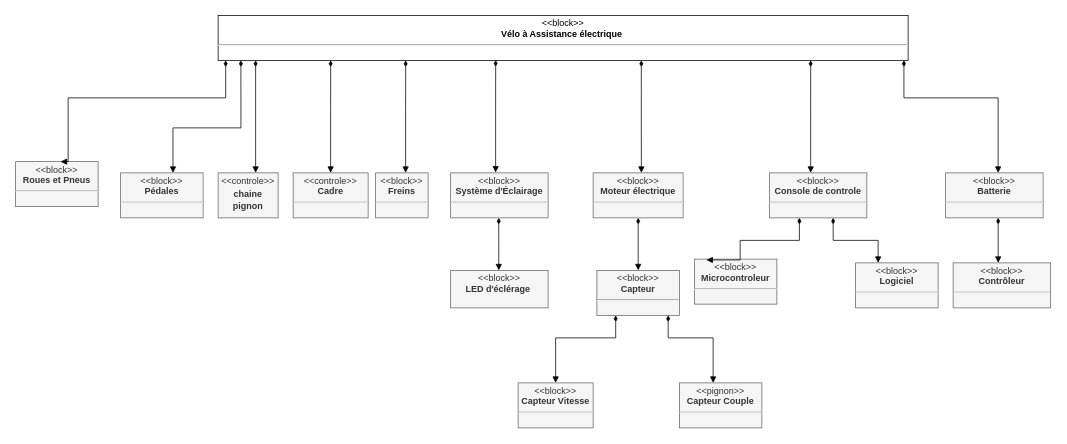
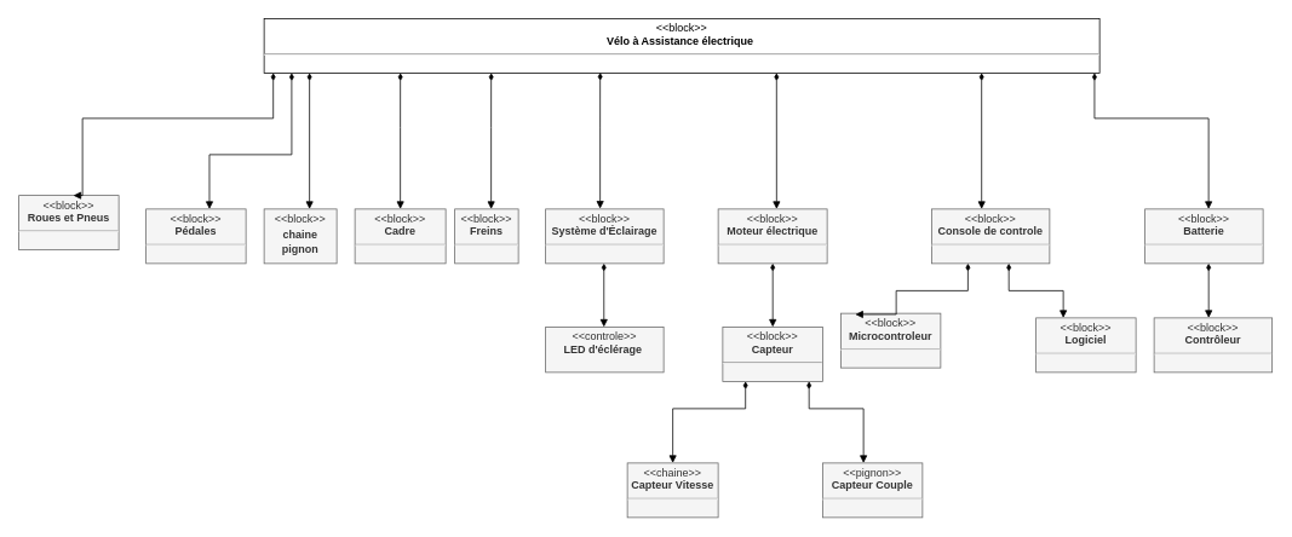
- <mxCell id="30" value="&lt;p style=&quot;margin:0px;margin-top:4px;text-align:center;&quot;&gt;&amp;lt;&amp;lt;controle&amp;gt;&amp;gt;&lt;br&gt;&lt;/p&gt;&lt;p style=&quot;margin:0px;margin-top:4px;text-align:center;&quot;&gt;&lt;b&gt;chaine pignon&lt;/b&gt;&lt;/p&gt;&lt;div style=&quot;text-align: center;&quot;&gt;&lt;br&gt;&lt;/div&gt;&lt;hr&gt;&lt;p style=&quot;font-size:10px;margin:0px;text-align:center;&quot;&gt;&lt;/p&gt;" style="shape=rect;html=1;overflow=fill;verticalAlign=top;align=left;whiteSpace=wrap;fillColor=#f5f5f5;fontColor=#333333;strokeColor=#666666;" parent="1" vertex="1"><mxGeometry x="290" y="230" width="80" height="60" as="geometry" /></mxCell>
+ <mxCell id="30" value="&lt;p style=&quot;margin:0px;margin-top:4px;text-align:center;&quot;&gt;&amp;lt;&amp;lt;block&amp;gt;&amp;gt;&lt;br&gt;&lt;/p&gt;&lt;p style=&quot;margin:0px;margin-top:4px;text-align:center;&quot;&gt;&lt;b&gt;chaine pignon&lt;/b&gt;&lt;/p&gt;&lt;div style=&quot;text-align: center;&quot;&gt;&lt;br&gt;&lt;/div&gt;&lt;hr&gt;&lt;p style=&quot;font-size:10px;margin:0px;text-align:center;&quot;&gt;&lt;/p&gt;" style="shape=rect;html=1;overflow=fill;verticalAlign=top;align=left;whiteSpace=wrap;fillColor=#f5f5f5;fontColor=#333333;strokeColor=#666666;" parent="1" vertex="1"><mxGeometry x="290" y="230" width="80" height="60" as="geometry" /></mxCell>
- <mxCell id="4" value="&lt;p style=&quot;margin:0px;margin-top:4px;text-align:center;&quot;&gt;&amp;lt;&amp;lt;controle&amp;gt;&amp;gt;&lt;br&gt;&lt;b&gt;Cadre&lt;/b&gt;&lt;br&gt;&lt;/p&gt;&lt;hr&gt;&lt;p style=&quot;font-size:10px;margin:0px;text-align:center;&quot;&gt;&lt;/p&gt;" style="shape=rect;html=1;overflow=fill;verticalAlign=top;align=left;whiteSpace=wrap;fillColor=#f5f5f5;fontColor=#333333;strokeColor=#666666;" parent="1" vertex="1"><mxGeometry x="390" y="230" width="100" height="60" as="geometry" /></mxCell>
+ <mxCell id="4" value="&lt;p style=&quot;margin:0px;margin-top:4px;text-align:center;&quot;&gt;&amp;lt;&amp;lt;block&amp;gt;&amp;gt;&lt;br&gt;&lt;b&gt;Cadre&lt;/b&gt;&lt;br&gt;&lt;/p&gt;&lt;hr&gt;&lt;p style=&quot;font-size:10px;margin:0px;text-align:center;&quot;&gt;&lt;/p&gt;" style="shape=rect;html=1;overflow=fill;verticalAlign=top;align=left;whiteSpace=wrap;fillColor=#f5f5f5;fontColor=#333333;strokeColor=#666666;" parent="1" vertex="1"><mxGeometry x="390" y="230" width="100" height="60" as="geometry" /></mxCell>
- <mxCell id="33" value="&lt;p style=&quot;margin:0px;margin-top:4px;text-align:center;&quot;&gt;&amp;lt;&amp;lt;block&amp;gt;&amp;gt;&lt;br&gt;&lt;b&gt;LED d'éclérage&amp;nbsp;&lt;/b&gt;&lt;/p&gt;&lt;p style=&quot;font-size:10px;margin:0px;text-align:center;&quot;&gt;&lt;/p&gt;" style="shape=rect;html=1;overflow=fill;verticalAlign=top;align=left;whiteSpace=wrap;fillColor=#f5f5f5;fontColor=#333333;strokeColor=#666666;" parent="1" vertex="1"><mxGeometry x="600" y="360" width="130" height="50" as="geometry" /></mxCell>
+ <mxCell id="33" value="&lt;p style=&quot;margin:0px;margin-top:4px;text-align:center;&quot;&gt;&amp;lt;&amp;lt;controle&amp;gt;&amp;gt;&lt;br&gt;&lt;b&gt;LED d'éclérage&amp;nbsp;&lt;/b&gt;&lt;/p&gt;&lt;p style=&quot;font-size:10px;margin:0px;text-align:center;&quot;&gt;&lt;/p&gt;" style="shape=rect;html=1;overflow=fill;verticalAlign=top;align=left;whiteSpace=wrap;fillColor=#f5f5f5;fontColor=#333333;strokeColor=#666666;" parent="1" vertex="1"><mxGeometry x="600" y="360" width="130" height="50" as="geometry" /></mxCell>
- <mxCell id="14" value="&lt;p style=&quot;margin:0px;margin-top:4px;text-align:center;&quot;&gt;&amp;lt;&amp;lt;block&amp;gt;&amp;gt;&lt;br&gt;&lt;b&gt;Capteur Vitesse&lt;/b&gt;&lt;/p&gt;&lt;hr&gt;&lt;p style=&quot;font-size:10px;margin:0px;text-align:center;&quot;&gt;&lt;/p&gt;" style="shape=rect;html=1;overflow=fill;verticalAlign=top;align=left;whiteSpace=wrap;fillColor=#f5f5f5;fontColor=#333333;strokeColor=#666666;" parent="1" vertex="1"><mxGeometry x="690" y="510" width="100" height="60" as="geometry" /></mxCell>
+ <mxCell id="14" value="&lt;p style=&quot;margin:0px;margin-top:4px;text-align:center;&quot;&gt;&amp;lt;&amp;lt;chaine&amp;gt;&amp;gt;&lt;br&gt;&lt;b&gt;Capteur Vitesse&lt;/b&gt;&lt;/p&gt;&lt;hr&gt;&lt;p style=&quot;font-size:10px;margin:0px;text-align:center;&quot;&gt;&lt;/p&gt;" style="shape=rect;html=1;overflow=fill;verticalAlign=top;align=left;whiteSpace=wrap;fillColor=#f5f5f5;fontColor=#333333;strokeColor=#666666;" parent="1" vertex="1"><mxGeometry x="690" y="510" width="100" height="60" as="geometry" /></mxCell>
